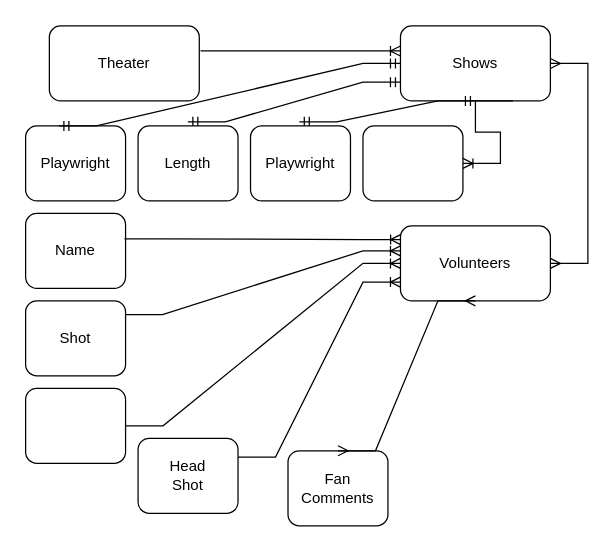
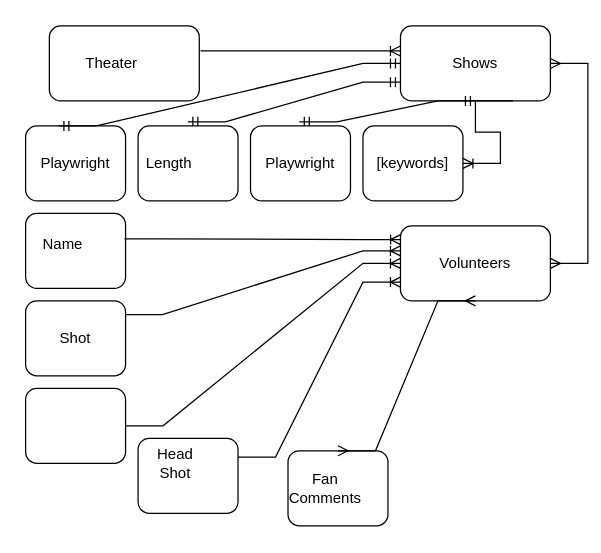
- <mxCell id="4" value="Theater" style="text;html=1;strokeColor=none;fillColor=none;align=center;verticalAlign=middle;whiteSpace=wrap;rounded=0;" vertex="1" parent="2"><mxGeometry x="30" y="15" width="60" height="30" as="geometry" /></mxCell>
+ <mxCell id="4" value="Theater" style="text;html=1;strokeColor=none;fillColor=none;align=center;verticalAlign=middle;whiteSpace=wrap;rounded=0;" vertex="1" parent="2"><mxGeometry x="20" y="15" width="60" height="30" as="geometry" /></mxCell>
- <mxCell id="20" value="Length" style="text;html=1;strokeColor=none;fillColor=none;align=center;verticalAlign=middle;whiteSpace=wrap;rounded=0;" vertex="1" parent="18"><mxGeometry x="20" y="15" width="40" height="30" as="geometry" /></mxCell>
+ <mxCell id="20" value="Length" style="text;html=1;strokeColor=none;fillColor=none;align=center;verticalAlign=middle;whiteSpace=wrap;rounded=0;" vertex="1" parent="18"><mxGeometry x="5" y="15" width="40" height="30" as="geometry" /></mxCell>
+ <mxCell id="26" value="[keywords]" style="text;html=1;strokeColor=none;fillColor=none;align=center;verticalAlign=middle;whiteSpace=wrap;rounded=0;" vertex="1" parent="24"><mxGeometry x="20" y="15" width="40" height="30" as="geometry" /></mxCell>
- <mxCell id="31" value="Name" style="text;html=1;strokeColor=none;fillColor=none;align=center;verticalAlign=middle;whiteSpace=wrap;rounded=0;" vertex="1" parent="29"><mxGeometry x="20" y="15" width="40" height="30" as="geometry" /></mxCell>
+ <mxCell id="31" value="Name" style="text;html=1;strokeColor=none;fillColor=none;align=center;verticalAlign=middle;whiteSpace=wrap;rounded=0;" vertex="1" parent="29"><mxGeometry x="10" y="10" width="40" height="30" as="geometry" /></mxCell>
- <mxCell id="39" value="Head Shot" style="text;html=1;strokeColor=none;fillColor=none;align=center;verticalAlign=middle;whiteSpace=wrap;rounded=0;" vertex="1" parent="37"><mxGeometry x="20" y="15" width="40" height="30" as="geometry" /></mxCell>
+ <mxCell id="39" value="Head Shot" style="text;html=1;strokeColor=none;fillColor=none;align=center;verticalAlign=middle;whiteSpace=wrap;rounded=0;" vertex="1" parent="37"><mxGeometry x="10" y="5" width="40" height="30" as="geometry" /></mxCell>
- <mxCell id="42" value="Fan Comments" style="text;html=1;strokeColor=none;fillColor=none;align=center;verticalAlign=middle;whiteSpace=wrap;rounded=0;" vertex="1" parent="40"><mxGeometry x="20" y="15" width="40" height="30" as="geometry" /></mxCell>
+ <mxCell id="42" value="Fan Comments" style="text;html=1;strokeColor=none;fillColor=none;align=center;verticalAlign=middle;whiteSpace=wrap;rounded=0;" vertex="1" parent="40"><mxGeometry x="10" y="15" width="40" height="30" as="geometry" /></mxCell>
